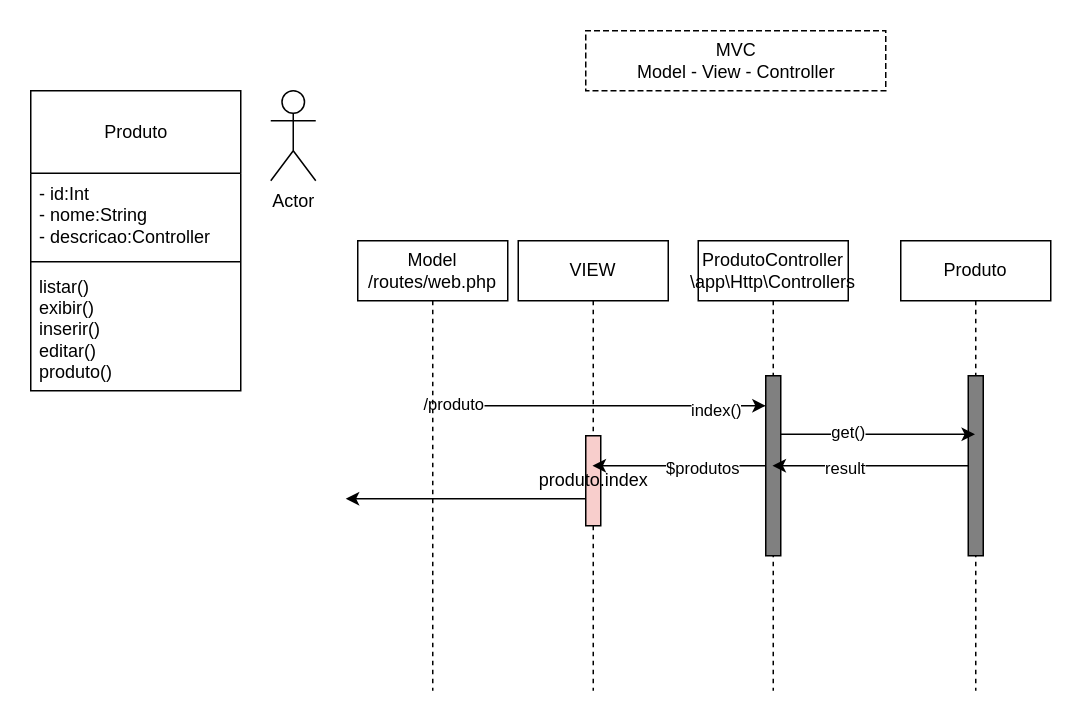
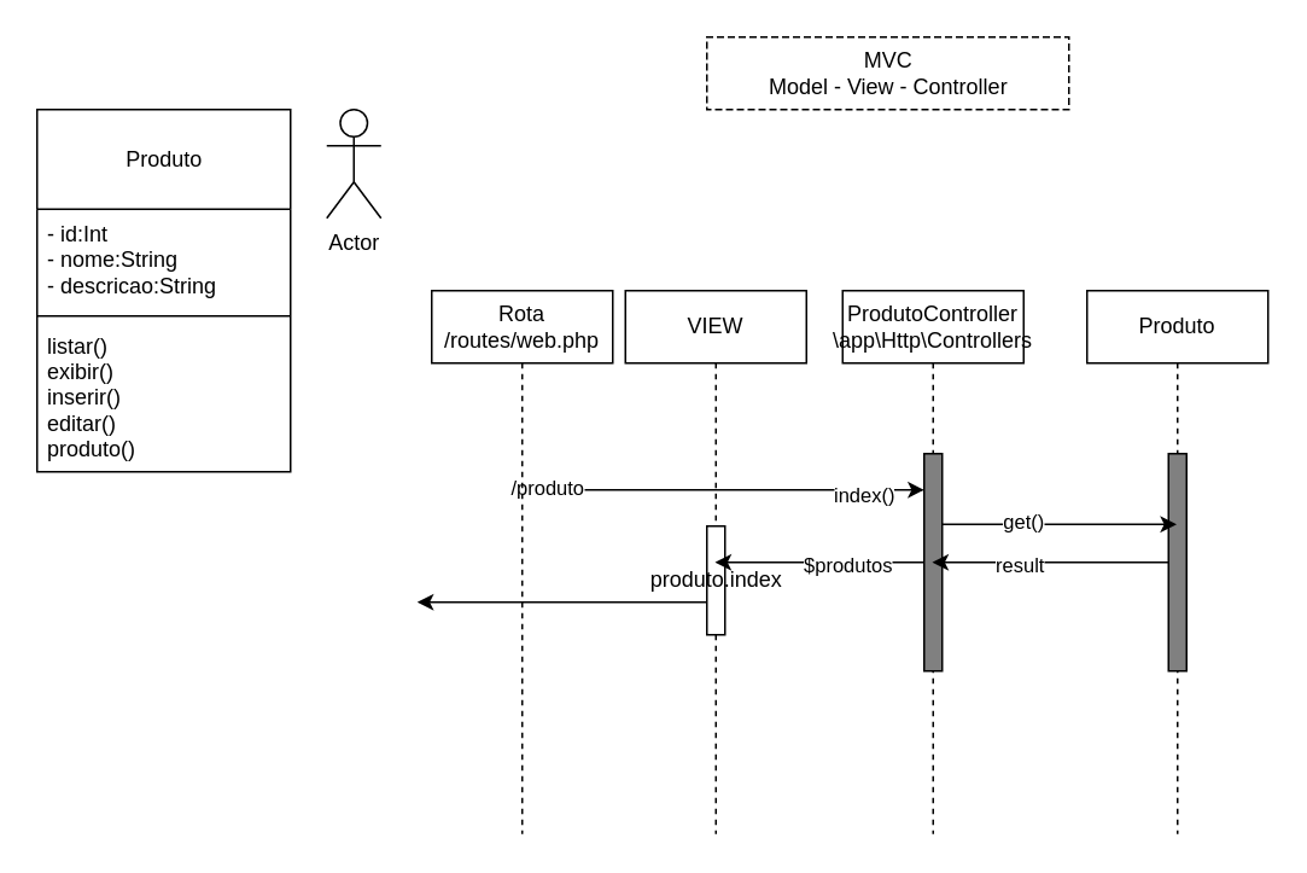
- <mxCell id="3" value="- id:Int&lt;br&gt;- nome:String&lt;br&gt;- descricao:Controller" style="text;html=1;strokeColor=none;fillColor=none;align=left;verticalAlign=middle;spacingLeft=4;spacingRight=4;overflow=hidden;rotatable=0;points=[[0,0.5],[1,0.5]];portConstraint=eastwest;" vertex="1" parent="2"><mxGeometry y="55" width="140" height="55" as="geometry" /></mxCell>
+ <mxCell id="3" value="- id:Int&lt;br&gt;- nome:String&lt;br&gt;- descricao:String" style="text;html=1;strokeColor=none;fillColor=none;align=left;verticalAlign=middle;spacingLeft=4;spacingRight=4;overflow=hidden;rotatable=0;points=[[0,0.5],[1,0.5]];portConstraint=eastwest;" vertex="1" parent="2"><mxGeometry y="55" width="140" height="55" as="geometry" /></mxCell>
- <mxCell id="16" value="Model&lt;br&gt;/routes/web.php" style="shape=umlLifeline;perimeter=lifelinePerimeter;whiteSpace=wrap;html=1;container=1;collapsible=0;recursiveResize=0;outlineConnect=0;align=center;" vertex="1" parent="1"><mxGeometry x="238" y="160" width="100" height="300" as="geometry" /></mxCell>
+ <mxCell id="16" value="Rota&lt;br&gt;/routes/web.php" style="shape=umlLifeline;perimeter=lifelinePerimeter;whiteSpace=wrap;html=1;container=1;collapsible=0;recursiveResize=0;outlineConnect=0;align=center;" vertex="1" parent="1"><mxGeometry x="238" y="160" width="100" height="300" as="geometry" /></mxCell>
- <mxCell id="10" value="produto.index" style="html=1;points=[];perimeter=orthogonalPerimeter;fillColor=#f8cecc;" vertex="1" parent="9"><mxGeometry x="45" y="130" width="10" height="60" as="geometry" /></mxCell>
+ <mxCell id="10" value="produto.index" style="html=1;points=[];perimeter=orthogonalPerimeter;" vertex="1" parent="9"><mxGeometry x="45" y="130" width="10" height="60" as="geometry" /></mxCell>
